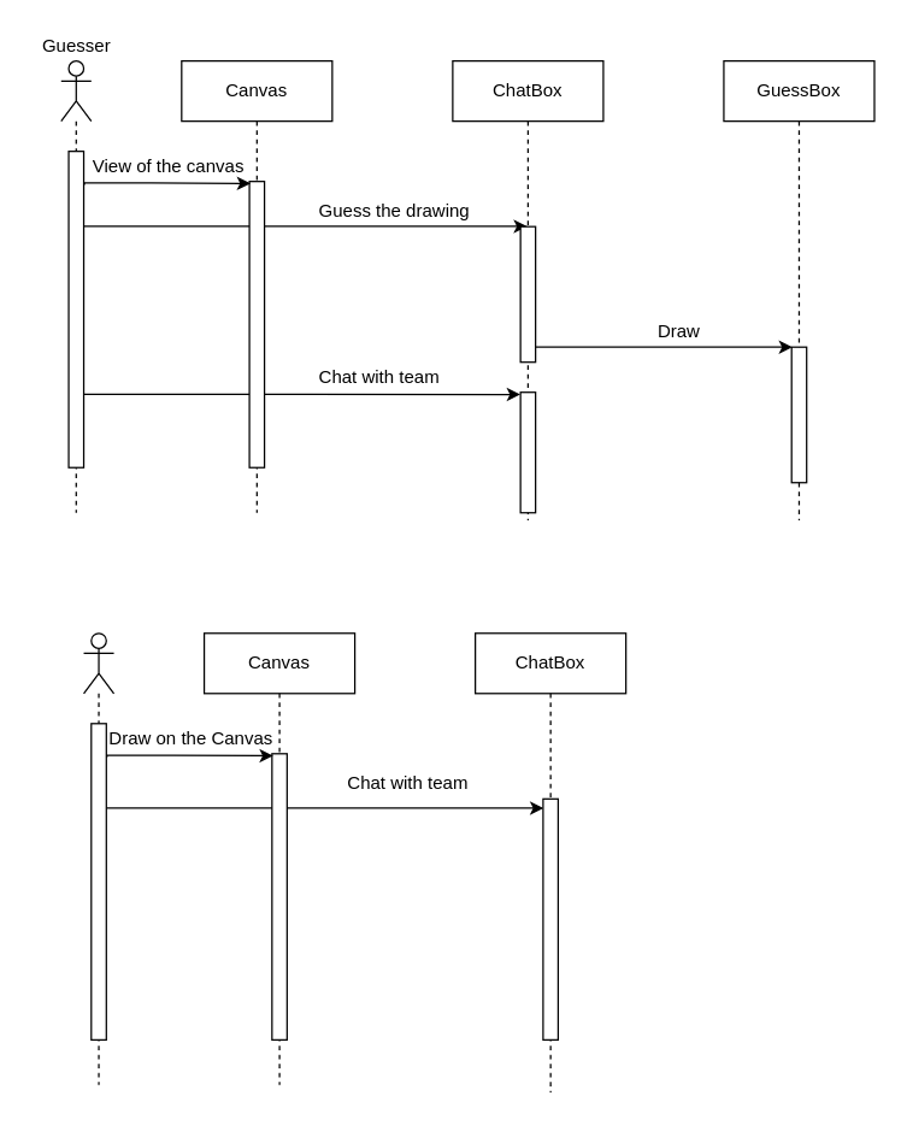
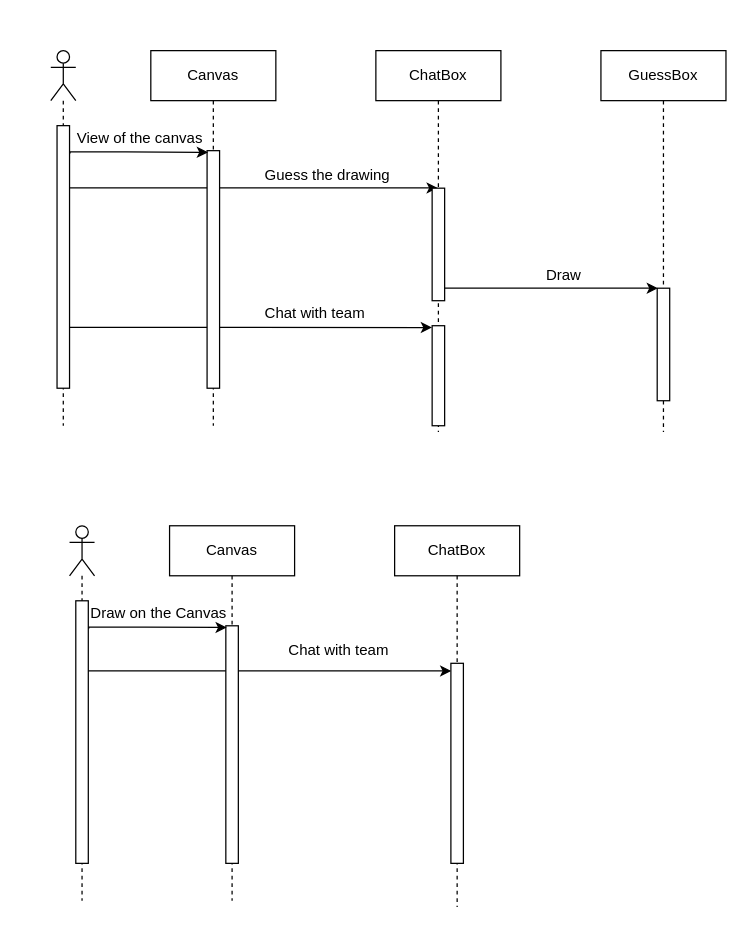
- <mxCell id="14" value="Guesser" style="text;html=1;align=center;verticalAlign=middle;resizable=0;points=[];autosize=1;" vertex="1" parent="1"><mxGeometry x="20" y="20" width="60" height="20" as="geometry" /></mxCell>
